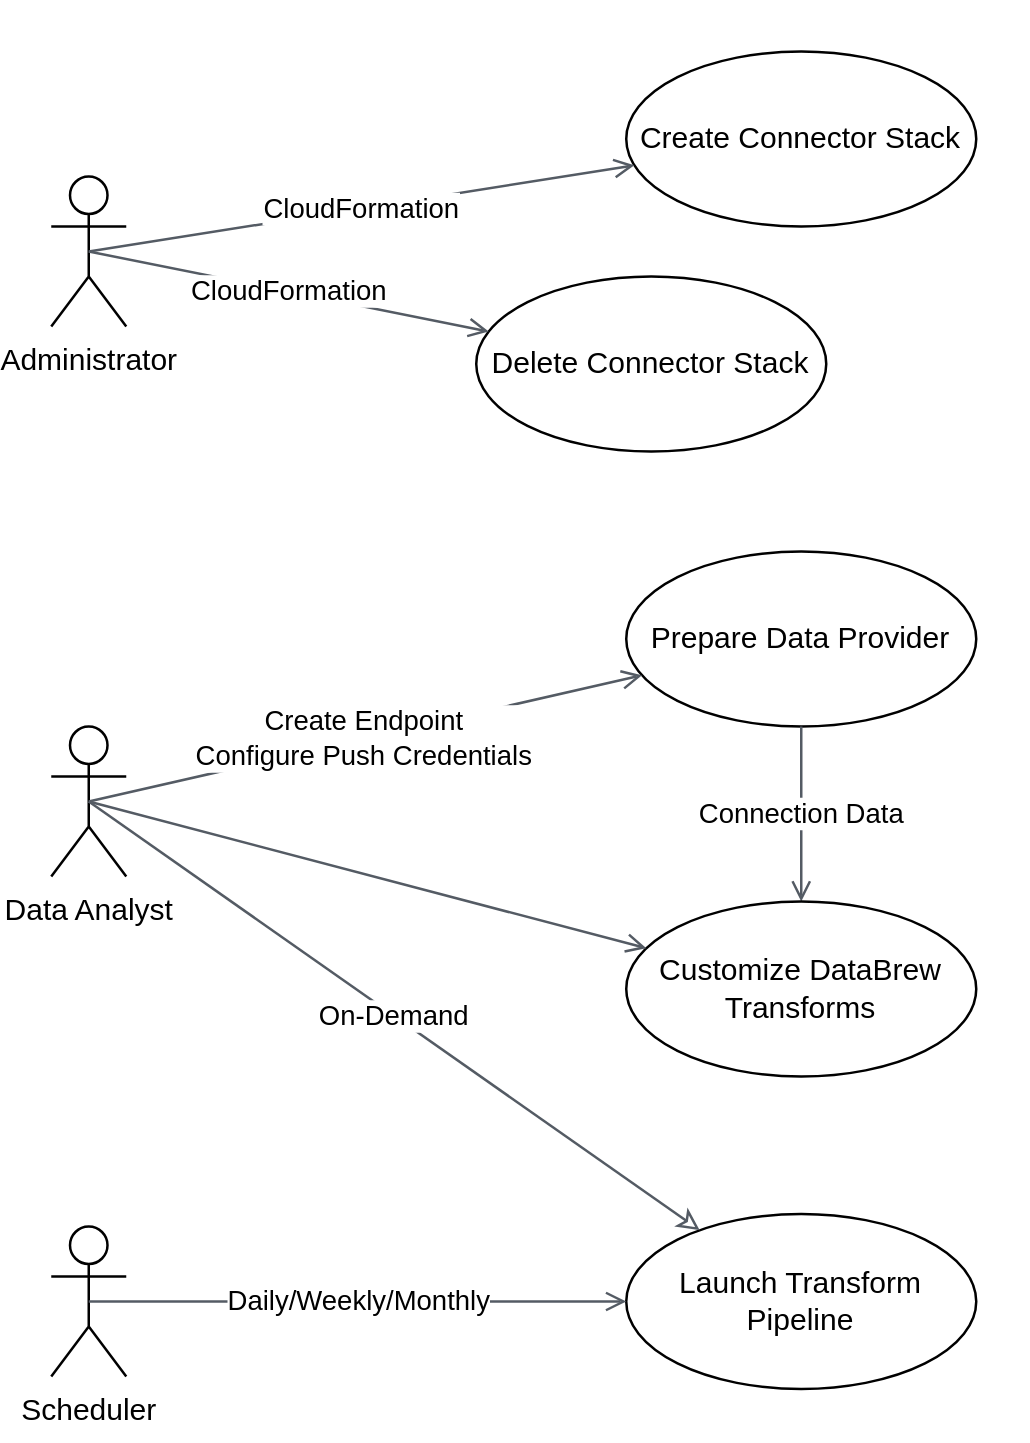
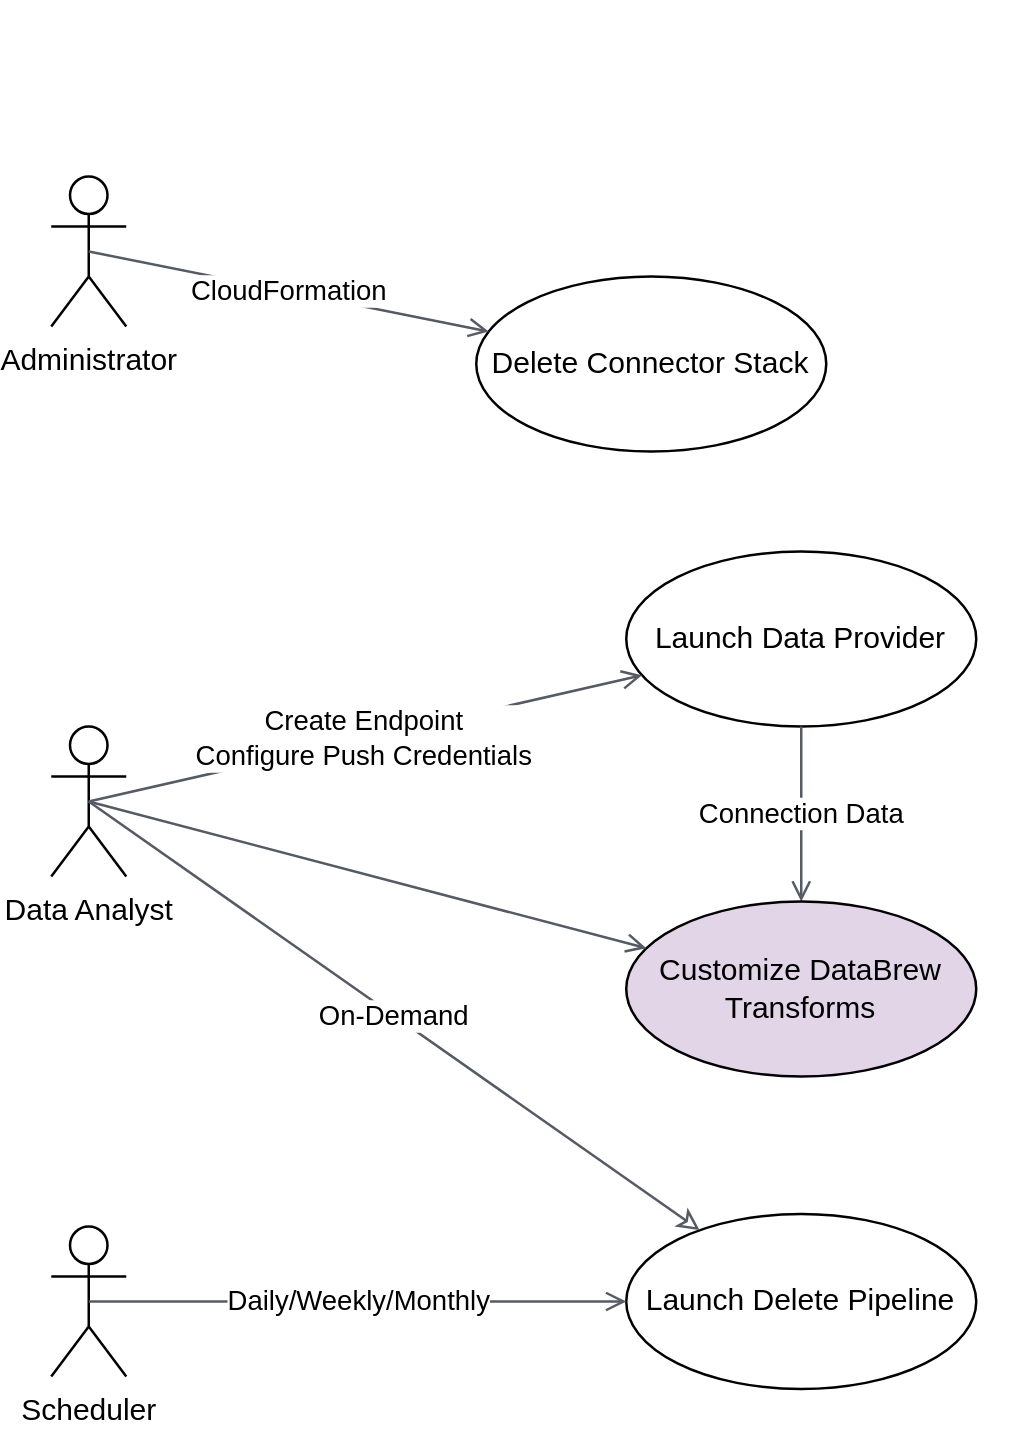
- <mxCell id="5" value="Create Connector Stack" style="ellipse;whiteSpace=wrap;html=1;" parent="1" vertex="1"><mxGeometry x="250" y="20" width="140" height="70" as="geometry" /></mxCell>
- <mxCell id="9" value="CloudFormation" style="html=1;endArrow=open;elbow=vertical;startArrow=none;endFill=0;strokeColor=#545B64;rounded=0;exitX=0.5;exitY=0.5;exitDx=0;exitDy=0;exitPerimeter=0;" parent="1" source="2" target="5" edge="1"><mxGeometry width="100" relative="1" as="geometry"><mxPoint x="266.171" y="104.122" as="sourcePoint" /><mxPoint x="45" y="270" as="targetPoint" /></mxGeometry></mxCell>
- <mxCell id="3" value="Prepare Data Provider" style="ellipse;whiteSpace=wrap;html=1;" parent="1" vertex="1"><mxGeometry x="250" y="220" width="140" height="70" as="geometry" /></mxCell>
+ <mxCell id="3" value="Launch Data Provider" style="ellipse;whiteSpace=wrap;html=1;" parent="1" vertex="1"><mxGeometry x="250" y="220" width="140" height="70" as="geometry" /></mxCell>
- <mxCell id="13" value="Customize DataBrew Transforms" style="ellipse;whiteSpace=wrap;html=1;" vertex="1" parent="1"><mxGeometry x="250" y="360" width="140" height="70" as="geometry" /></mxCell>
+ <mxCell id="13" value="Customize DataBrew Transforms" style="ellipse;whiteSpace=wrap;html=1;fillColor=#e1d5e7;" vertex="1" parent="1"><mxGeometry x="250" y="360" width="140" height="70" as="geometry" /></mxCell>
- <mxCell id="6" value="Launch Transform Pipeline" style="ellipse;whiteSpace=wrap;html=1;" parent="1" vertex="1"><mxGeometry x="250" y="485" width="140" height="70" as="geometry" /></mxCell>
+ <mxCell id="6" value="Launch Delete Pipeline" style="ellipse;whiteSpace=wrap;html=1;" parent="1" vertex="1"><mxGeometry x="250" y="485" width="140" height="70" as="geometry" /></mxCell>
